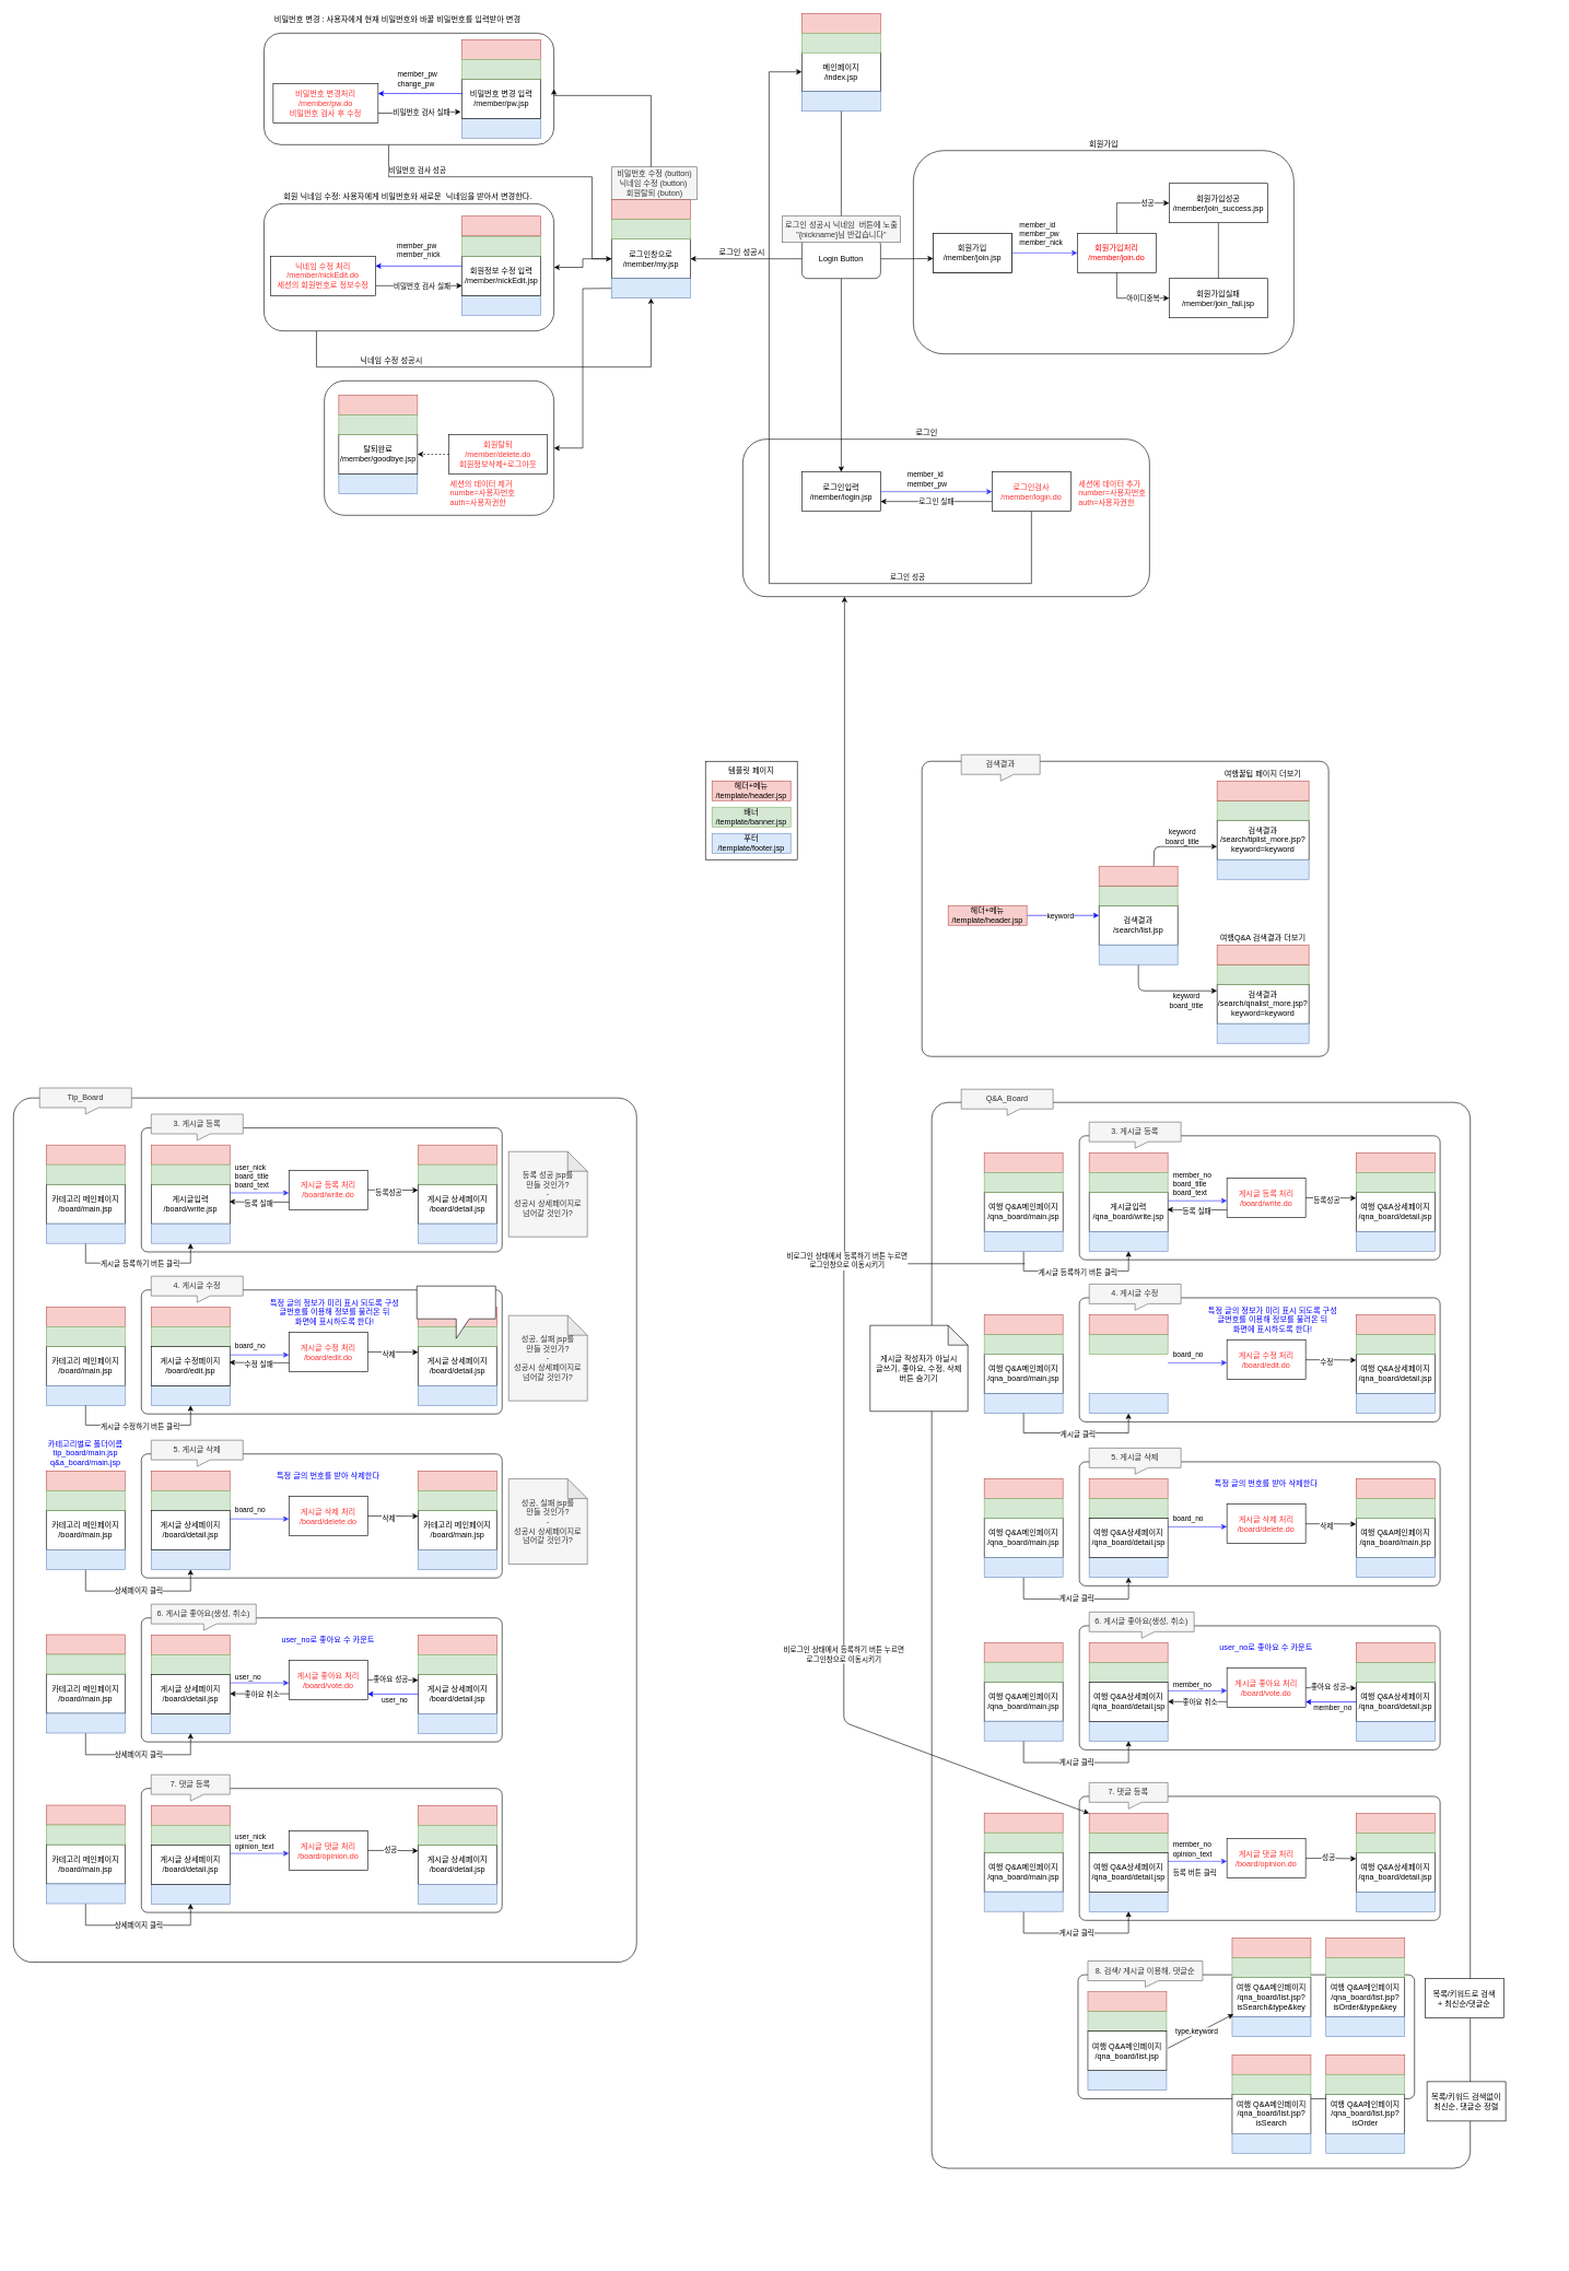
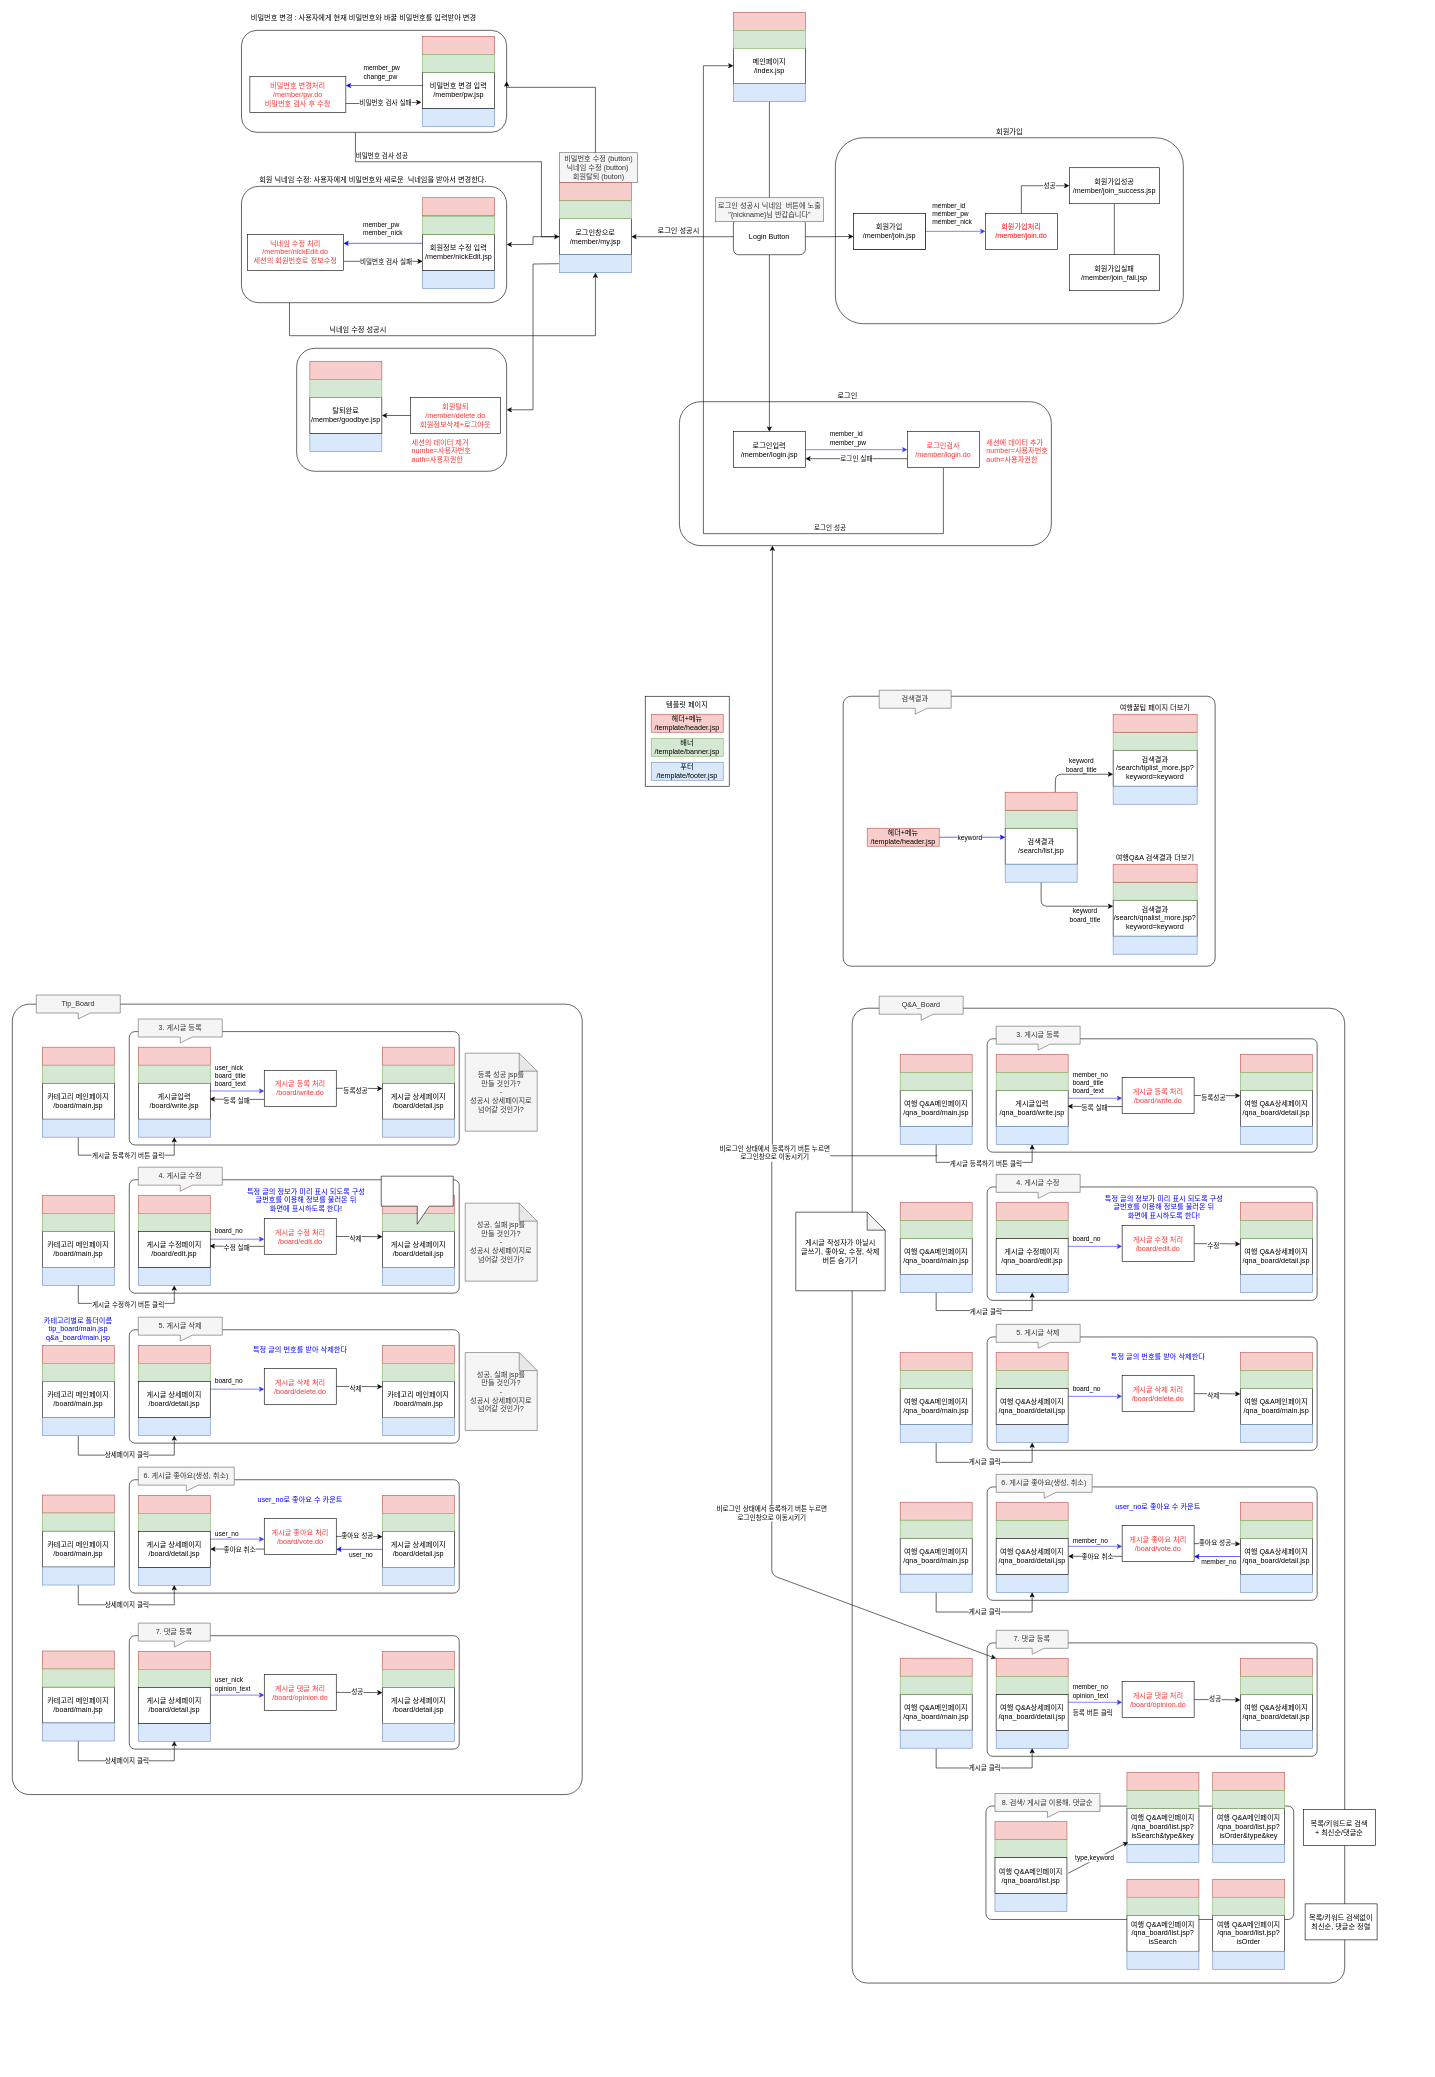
- <mxCell id="294" value="" style="edgeStyle=orthogonalEdgeStyle;rounded=0;orthogonalLoop=1;jettySize=auto;html=1;fontColor=#000000;exitX=0.5;exitY=1;exitDx=0;exitDy=0;entryX=0;entryY=0.5;entryDx=0;entryDy=0;" parent="1" source="286" target="293" edge="1"><mxGeometry x="-743" y="-1120" as="geometry"><Array as="points"><mxPoint x="1702" y="454" /></Array></mxGeometry></mxCell>
- <mxCell id="295" value="아이디중복" style="edgeLabel;html=1;align=center;verticalAlign=middle;resizable=0;points=[];fontColor=#000000;" parent="294" vertex="1" connectable="0"><mxGeometry x="0.397" relative="1" as="geometry"><mxPoint x="-4.45" as="offset" /></mxGeometry></mxCell>
- <mxCell id="347" value="" style="edgeStyle=orthogonalEdgeStyle;rounded=0;orthogonalLoop=1;jettySize=auto;html=1;entryX=1;entryY=0.5;entryDx=0;entryDy=0;dashed=1;" parent="1" source="343" target="346" edge="1"><mxGeometry x="-743" y="-1120" as="geometry" /></mxCell>
+ <mxCell id="347" value="" style="edgeStyle=orthogonalEdgeStyle;rounded=0;orthogonalLoop=1;jettySize=auto;html=1;entryX=1;entryY=0.5;entryDx=0;entryDy=0;" parent="1" source="343" target="346" edge="1"><mxGeometry x="-743" y="-1120" as="geometry" /></mxCell>
+ <mxCell id="172" value="게시글 수정페이지&lt;br&gt;/qna_board/edit.jsp" style="rounded=0;whiteSpace=wrap;html=1;" parent="131" vertex="1"><mxGeometry x="195" y="354" width="120" height="60" as="geometry" /></mxCell>
